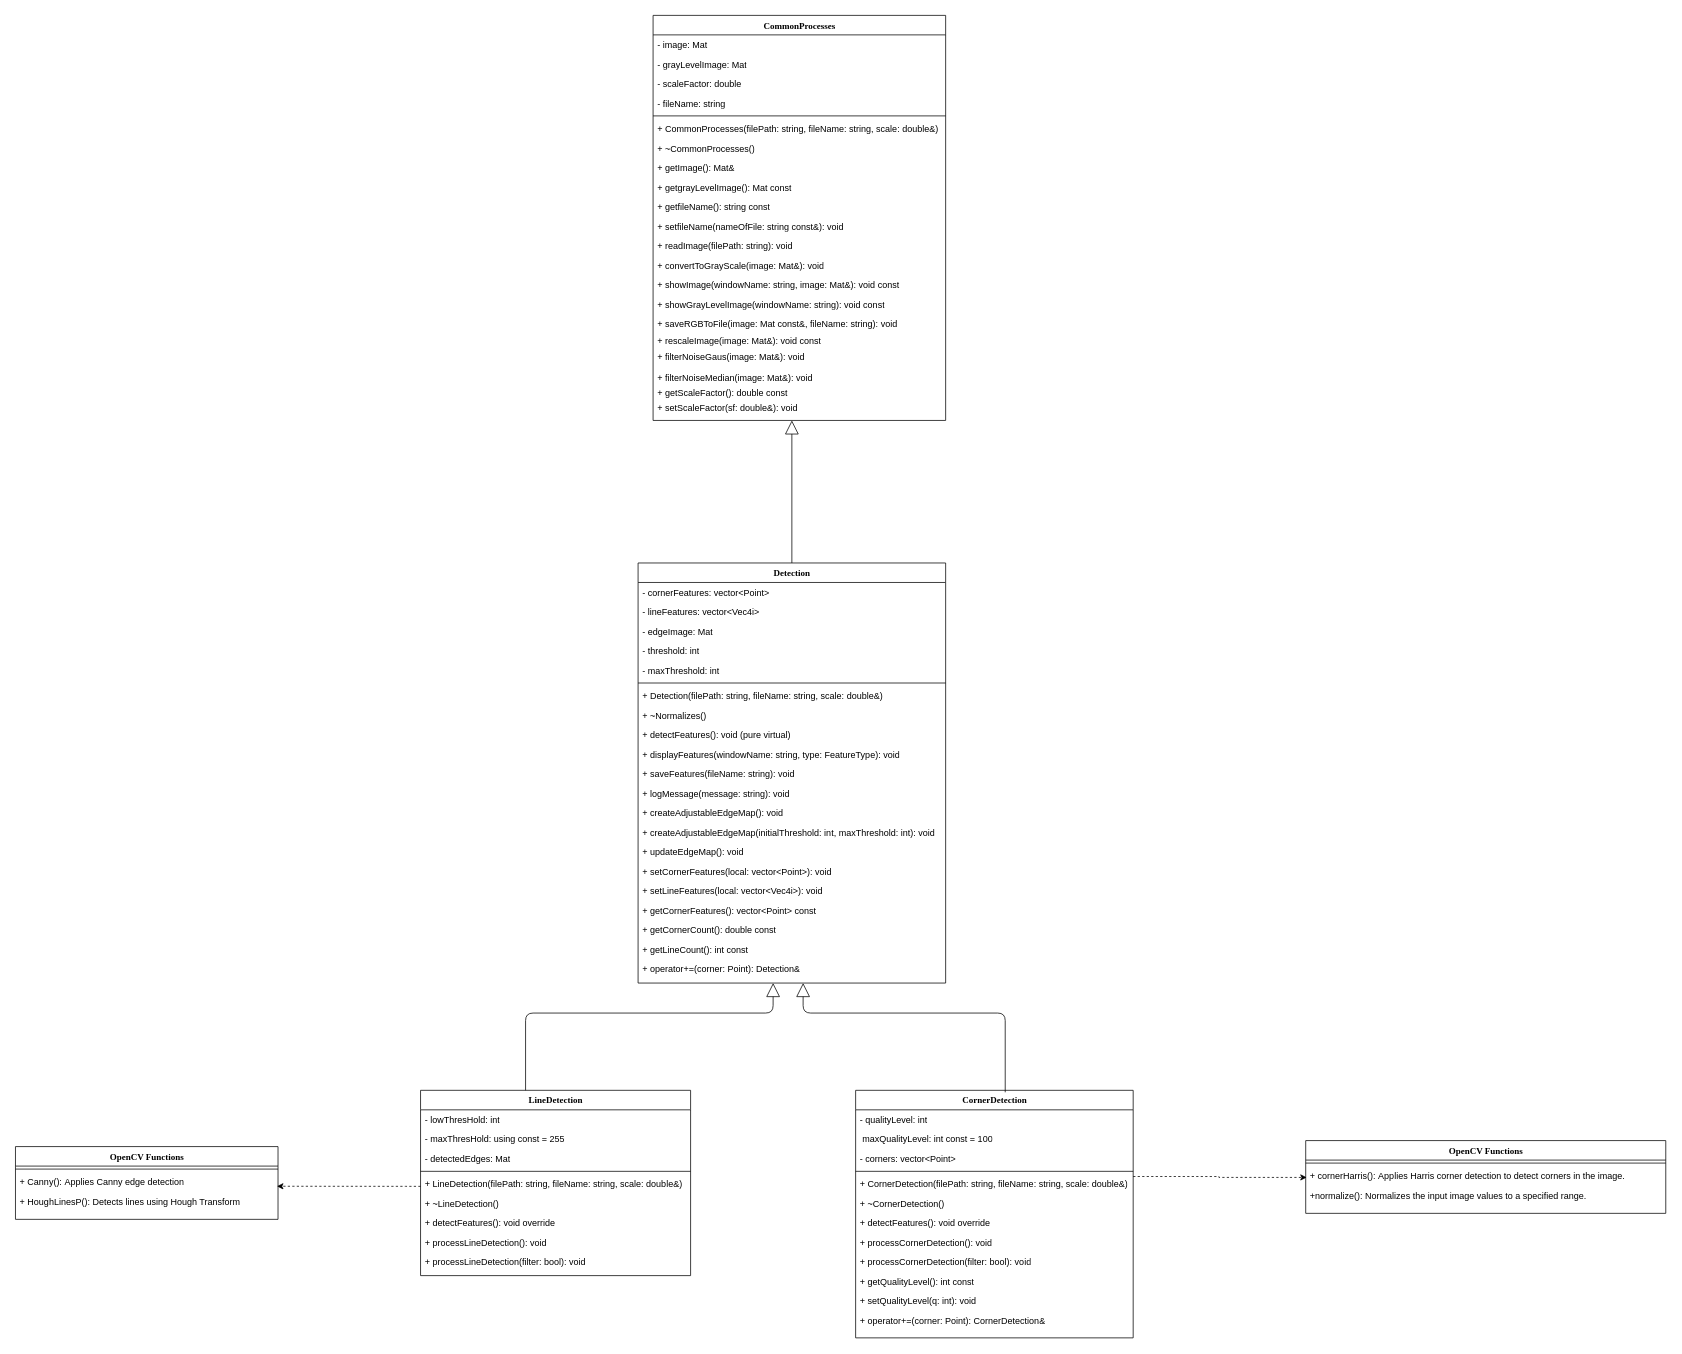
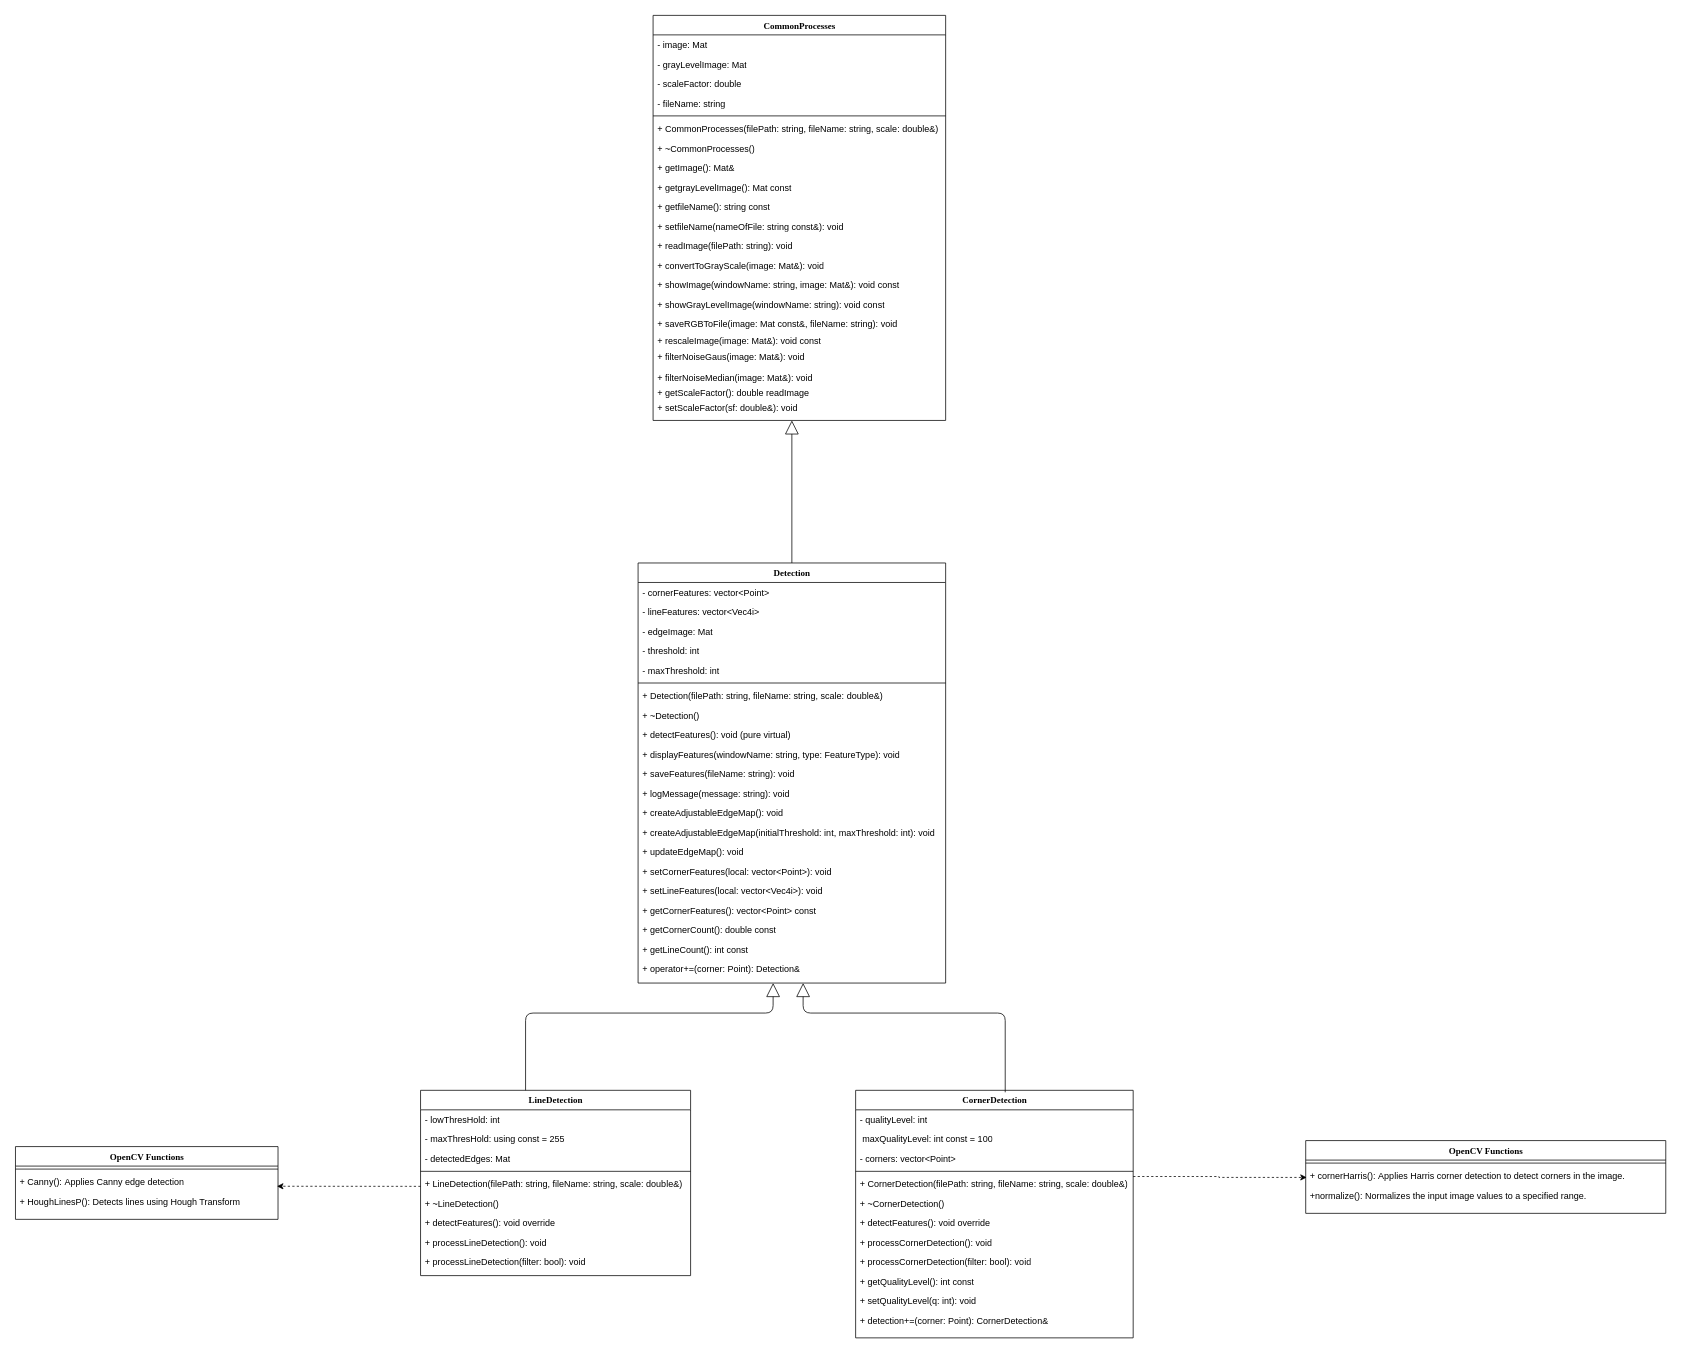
- <mxCell id="22" value="+ &lt;span class=&quot;hljs-title function_ invoke__&quot;&gt;getScaleFactor&lt;/span&gt;(): &lt;span class=&quot;hljs-keyword&quot;&gt;double&lt;/span&gt; &lt;span class=&quot;hljs-keyword&quot;&gt;const&lt;/span&gt;" style="text;html=1;strokeColor=none;fillColor=none;align=left;verticalAlign=top;spacingLeft=4;spacingRight=4;whiteSpace=wrap;overflow=hidden;rotatable=0;points=[[0,0.5],[1,0.5]];portConstraint=eastwest;" parent="2" vertex="1"><mxGeometry y="490" width="390" height="20" as="geometry" /></mxCell>
+ <mxCell id="22" value="+ &lt;span class=&quot;hljs-title function_ invoke__&quot;&gt;getScaleFactor&lt;/span&gt;(): &lt;span class=&quot;hljs-keyword&quot;&gt;double&lt;/span&gt; &lt;span class=&quot;hljs-keyword&quot;&gt;readImage&lt;/span&gt;" style="text;html=1;strokeColor=none;fillColor=none;align=left;verticalAlign=top;spacingLeft=4;spacingRight=4;whiteSpace=wrap;overflow=hidden;rotatable=0;points=[[0,0.5],[1,0.5]];portConstraint=eastwest;" parent="2" vertex="1"><mxGeometry y="490" width="390" height="20" as="geometry" /></mxCell>
- <mxCell id="45" value="+ ~&lt;span class=&quot;hljs-title function_ invoke__&quot;&gt;Normalizes&lt;/span&gt;()" style="text;html=1;strokeColor=none;fillColor=none;align=left;verticalAlign=top;spacingLeft=4;spacingRight=4;whiteSpace=wrap;overflow=hidden;rotatable=0;points=[[0,0.5],[1,0.5]];portConstraint=eastwest;" parent="37" vertex="1"><mxGeometry y="190" width="410" height="26" as="geometry" /></mxCell>
+ <mxCell id="45" value="+ ~&lt;span class=&quot;hljs-title function_ invoke__&quot;&gt;Detection&lt;/span&gt;()" style="text;html=1;strokeColor=none;fillColor=none;align=left;verticalAlign=top;spacingLeft=4;spacingRight=4;whiteSpace=wrap;overflow=hidden;rotatable=0;points=[[0,0.5],[1,0.5]];portConstraint=eastwest;" parent="37" vertex="1"><mxGeometry y="190" width="410" height="26" as="geometry" /></mxCell>
- <mxCell id="36" value="+ operator+=(corner: Point): CornerDetection&amp;amp;" style="text;html=1;strokeColor=none;fillColor=none;align=left;verticalAlign=top;spacingLeft=4;spacingRight=4;whiteSpace=wrap;overflow=hidden;rotatable=0;points=[[0,0.5],[1,0.5]];portConstraint=eastwest;" parent="24" vertex="1"><mxGeometry y="294" width="370" height="26" as="geometry" /></mxCell>
+ <mxCell id="36" value="+ detection+=(corner: Point): CornerDetection&amp;amp;" style="text;html=1;strokeColor=none;fillColor=none;align=left;verticalAlign=top;spacingLeft=4;spacingRight=4;whiteSpace=wrap;overflow=hidden;rotatable=0;points=[[0,0.5],[1,0.5]];portConstraint=eastwest;" parent="24" vertex="1"><mxGeometry y="294" width="370" height="26" as="geometry" /></mxCell>
